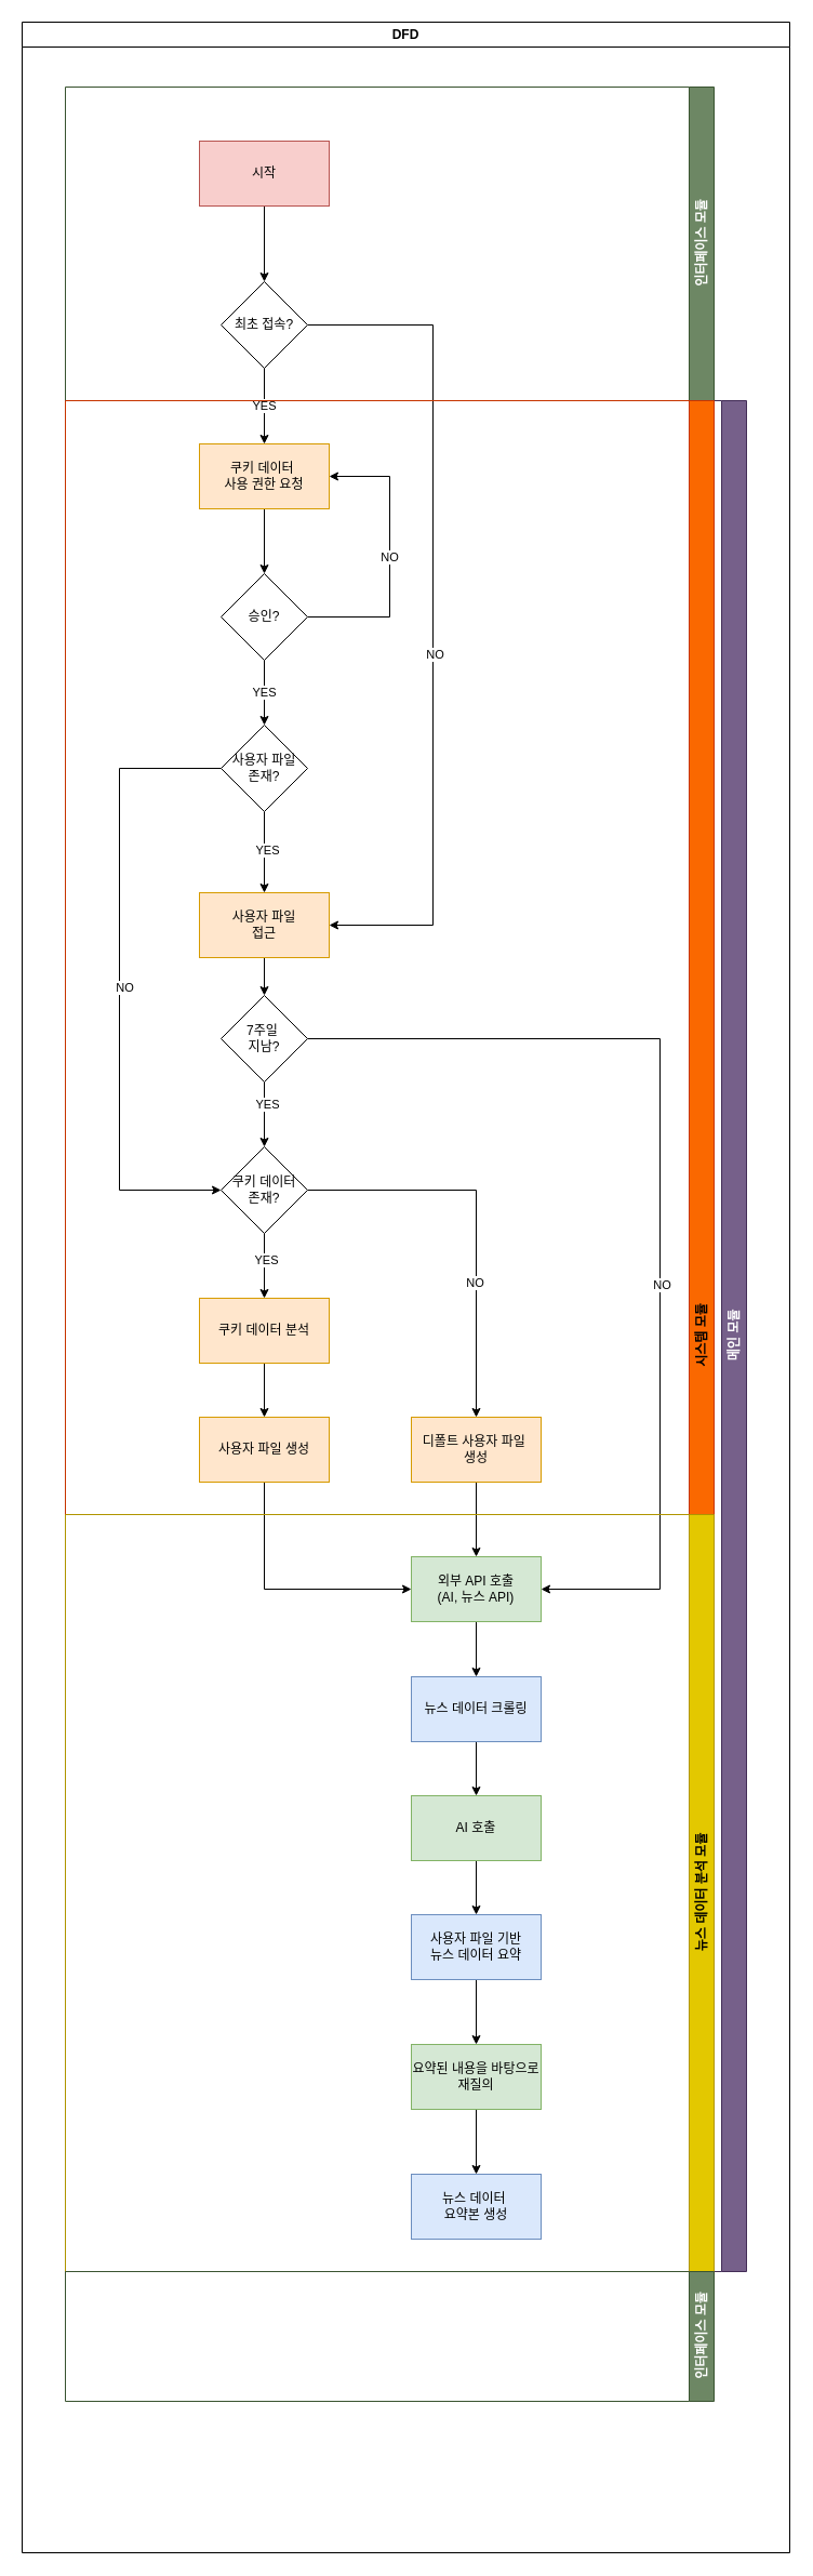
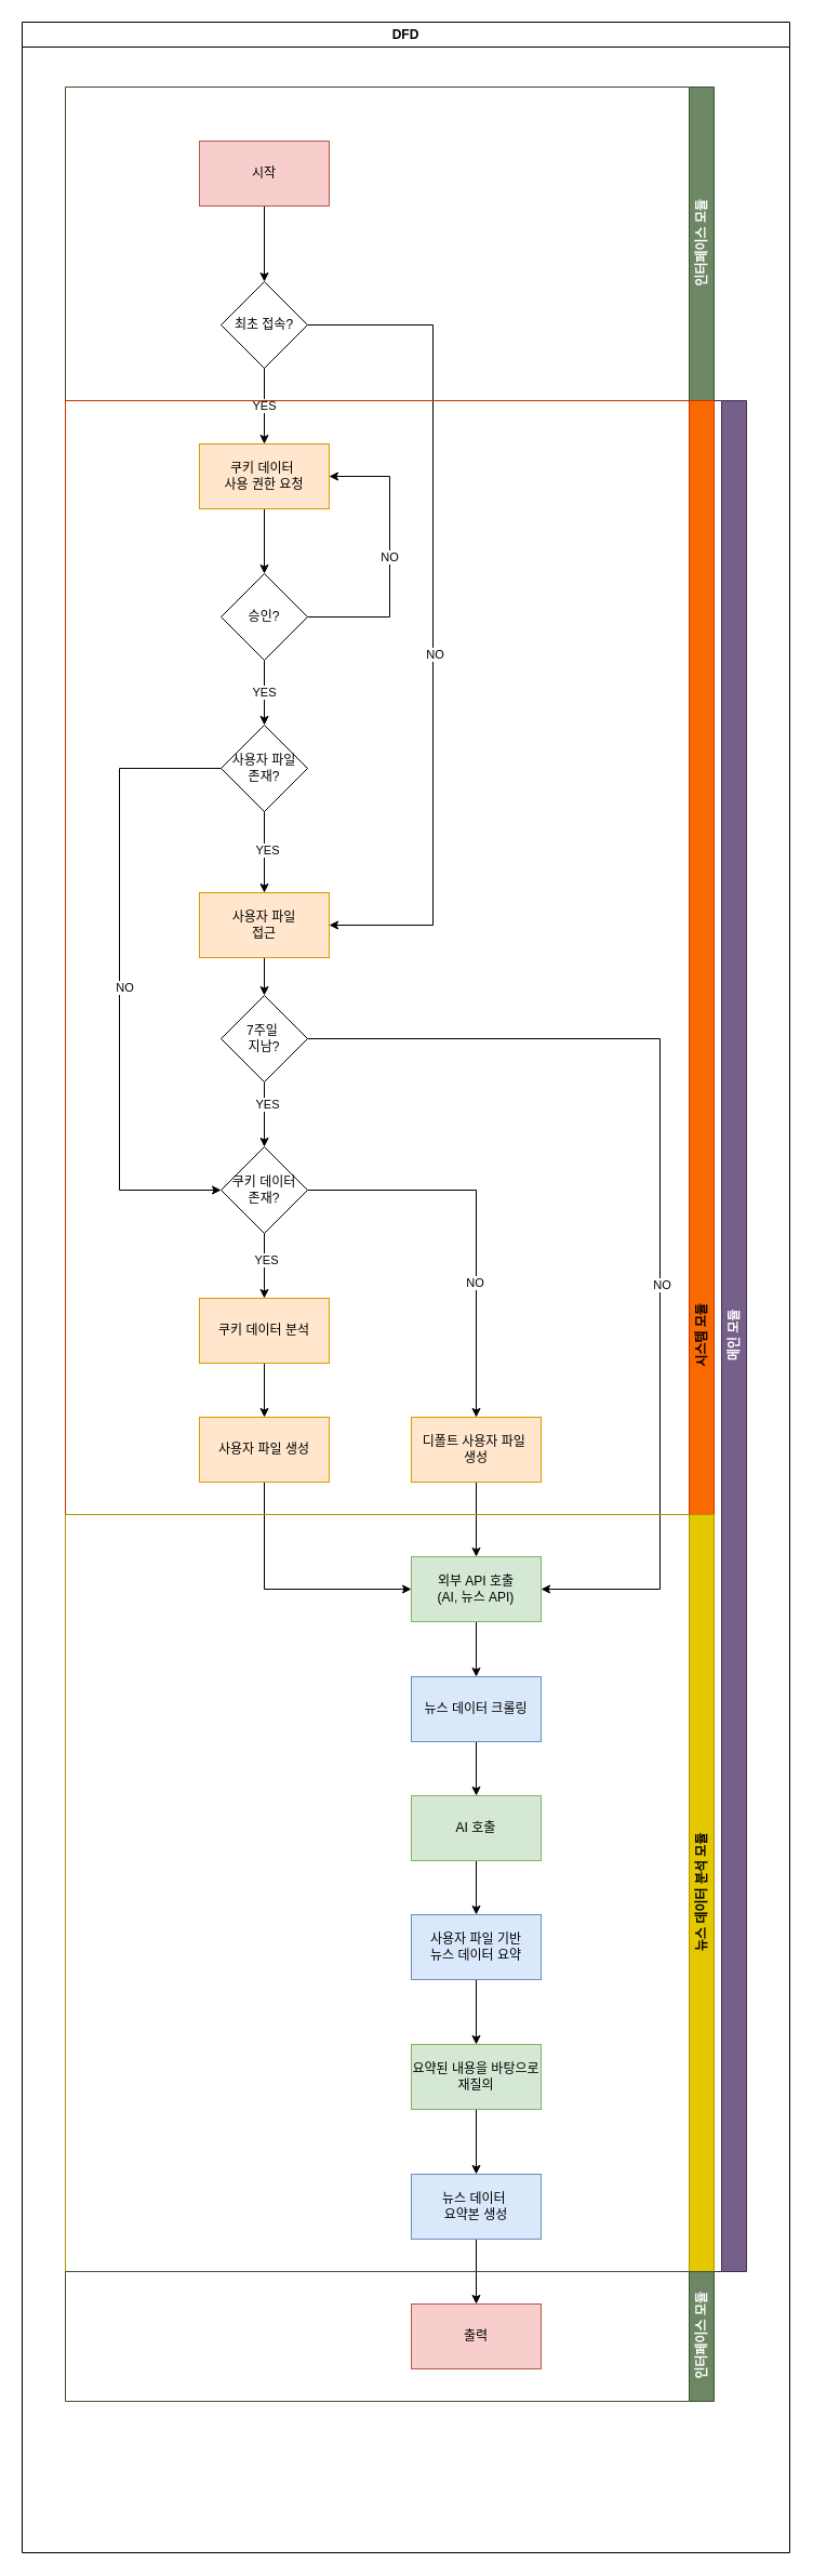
+ <mxCell id="43" style="edgeStyle=orthogonalEdgeStyle;rounded=0;orthogonalLoop=1;jettySize=auto;html=1;exitX=0.5;exitY=1;exitDx=0;exitDy=0;entryX=0.5;entryY=0;entryDx=0;entryDy=0;" edge="1" parent="36" source="44" target="53"><mxGeometry relative="1" as="geometry" /></mxCell>
+ <mxCell id="53" value="출력" style="rounded=0;whiteSpace=wrap;html=1;fillColor=#f8cecc;strokeColor=#b85450;" vertex="1" parent="36"><mxGeometry x="360" y="2110" width="120" height="60" as="geometry" /></mxCell>
